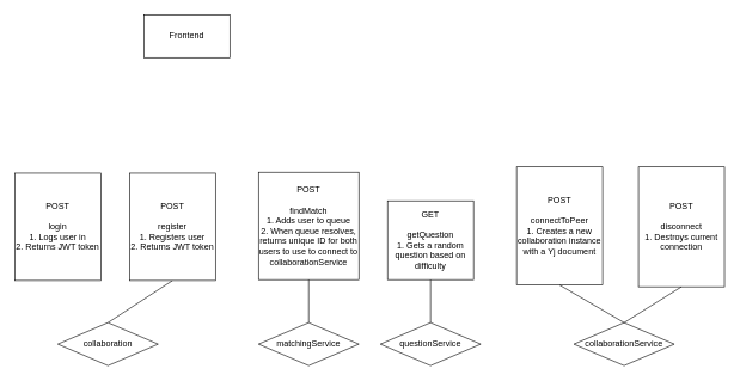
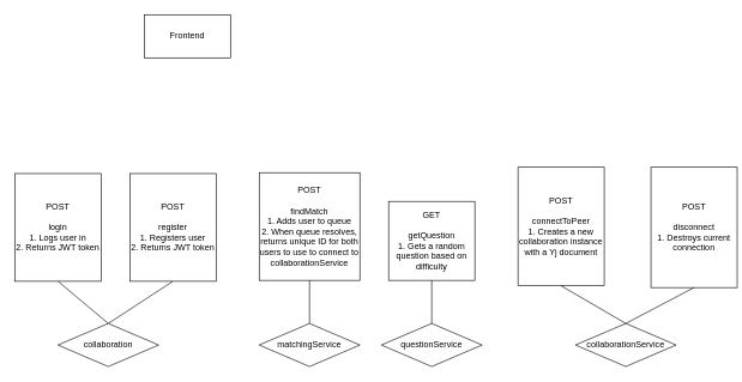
- <mxCell id="14" value="POST&lt;br&gt;&lt;br&gt;disconnect&lt;br&gt;1. Destroys current connection" style="rounded=0;whiteSpace=wrap;html=1;" vertex="1" parent="1"><mxGeometry x="890" y="232.5" width="120" height="167.5" as="geometry" /></mxCell>
+ <mxCell id="14" value="POST&lt;br&gt;&lt;br&gt;disconnect&lt;br&gt;1. Destroys current connection" style="rounded=0;whiteSpace=wrap;html=1;" vertex="1" parent="1"><mxGeometry x="905" y="232.5" width="120" height="167.5" as="geometry" /></mxCell>
+ <mxCell id="2" style="edgeStyle=none;html=1;exitX=0.5;exitY=1;exitDx=0;exitDy=0;entryX=0.5;entryY=0;entryDx=0;entryDy=0;endArrow=none;endFill=0;" edge="1" parent="1" source="3" target="17"><mxGeometry relative="1" as="geometry" /></mxCell>
